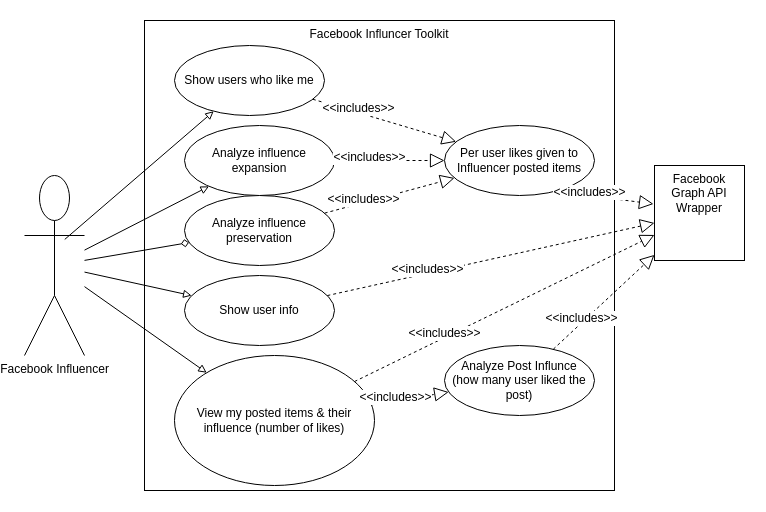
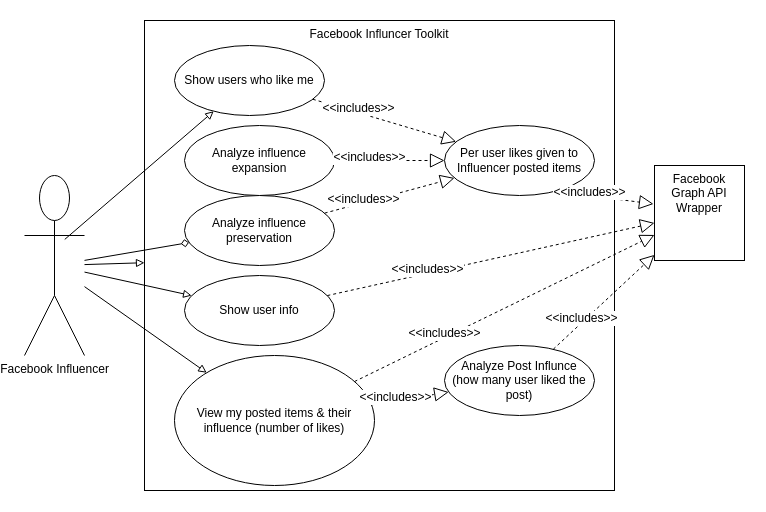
- <mxCell id="24" value="" style="endArrow=block;endFill=0;endSize=6;html=1;" edge="1" parent="1" source="2" target="6"><mxGeometry width="100" relative="1" as="geometry"><mxPoint x="80.26" y="258.9" as="sourcePoint" /><mxPoint x="235.931" y="139.876" as="targetPoint" /></mxGeometry></mxCell>
+ <mxCell id="24" value="" style="endArrow=block;endFill=0;endSize=6;html=1;" edge="1" parent="1" source="2" target="3"><mxGeometry width="100" relative="1" as="geometry"><mxPoint x="80.26" y="258.9" as="sourcePoint" /><mxPoint x="235.931" y="139.876" as="targetPoint" /></mxGeometry></mxCell>
